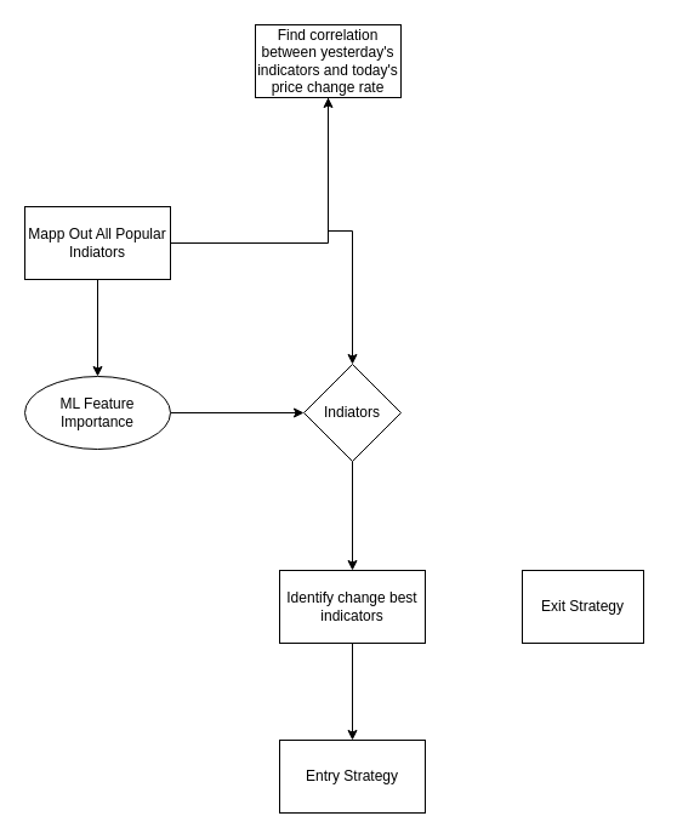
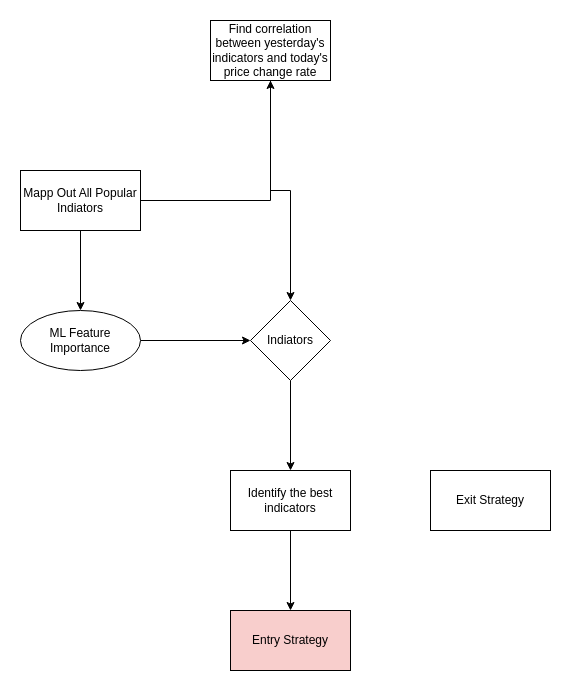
- <mxCell id="12" value="Identify change best indicators" style="whiteSpace=wrap;html=1;rounded=0;" parent="1" vertex="1"><mxGeometry x="230" y="470" width="120" height="60" as="geometry" /></mxCell>
+ <mxCell id="12" value="Identify the best indicators" style="whiteSpace=wrap;html=1;rounded=0;" parent="1" vertex="1"><mxGeometry x="230" y="470" width="120" height="60" as="geometry" /></mxCell>
- <mxCell id="14" value="Exit Strategy" style="whiteSpace=wrap;html=1;rounded=0;" parent="1" vertex="1"><mxGeometry x="430" y="470" width="100" height="60" as="geometry" /></mxCell>
+ <mxCell id="14" value="Exit Strategy" style="whiteSpace=wrap;html=1;rounded=0;" parent="1" vertex="1"><mxGeometry x="430" y="470" width="120" height="60" as="geometry" /></mxCell>
- <mxCell id="13" value="Entry Strategy" style="whiteSpace=wrap;html=1;rounded=0;" parent="1" vertex="1"><mxGeometry x="230" y="610" width="120" height="60" as="geometry" /></mxCell>
+ <mxCell id="13" value="Entry Strategy" style="whiteSpace=wrap;html=1;rounded=0;fillColor=#f8cecc;" parent="1" vertex="1"><mxGeometry x="230" y="610" width="120" height="60" as="geometry" /></mxCell>
